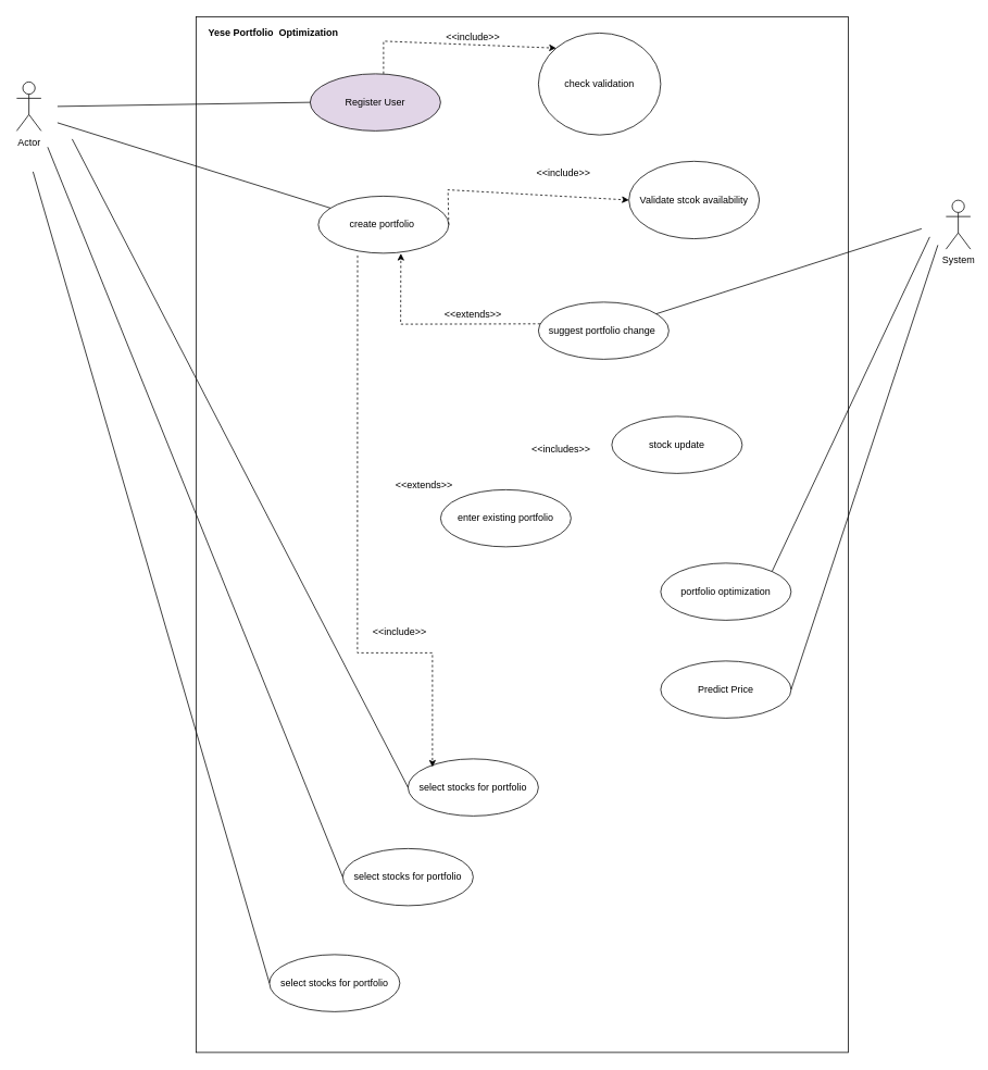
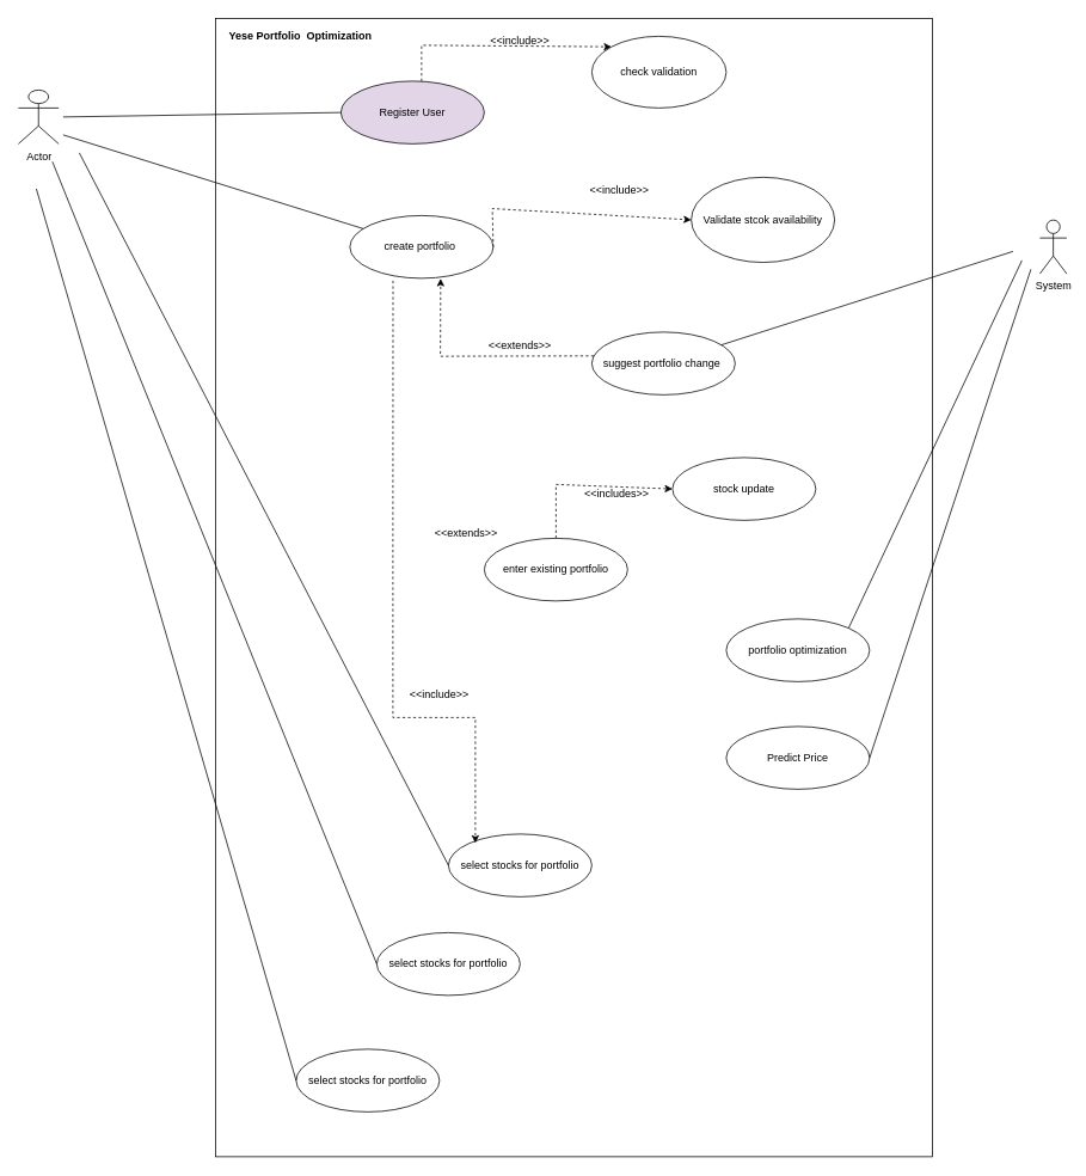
- <mxCell id="8" value="check validation" style="ellipse;whiteSpace=wrap;html=1;" vertex="1" parent="1"><mxGeometry x="660" y="40" width="150" height="125" as="geometry" /></mxCell>
+ <mxCell id="8" value="check validation" style="ellipse;whiteSpace=wrap;html=1;" vertex="1" parent="1"><mxGeometry x="660" y="40" width="150" height="80" as="geometry" /></mxCell>
- <mxCell id="2" value="Actor" style="shape=umlActor;verticalLabelPosition=bottom;verticalAlign=top;html=1;outlineConnect=0;" vertex="1" parent="1"><mxGeometry x="20" y="100" width="30" height="60" as="geometry" /></mxCell>
+ <mxCell id="2" value="Actor" style="shape=umlActor;verticalLabelPosition=bottom;verticalAlign=top;html=1;outlineConnect=0;" vertex="1" parent="1"><mxGeometry x="20" y="100" width="45" height="60" as="geometry" /></mxCell>
+ <mxCell id="35" value="" style="endArrow=classic;html=1;rounded=0;entryX=0;entryY=0.5;entryDx=0;entryDy=0;dashed=1;exitX=0.5;exitY=0;exitDx=0;exitDy=0;" edge="1" parent="1" source="32" target="34"><mxGeometry width="50" height="50" relative="1" as="geometry"><mxPoint x="477.68" y="310" as="sourcePoint" /><mxPoint x="562.591" y="633.562" as="targetPoint" /><Array as="points"><mxPoint x="620" y="540" /></Array></mxGeometry></mxCell>
